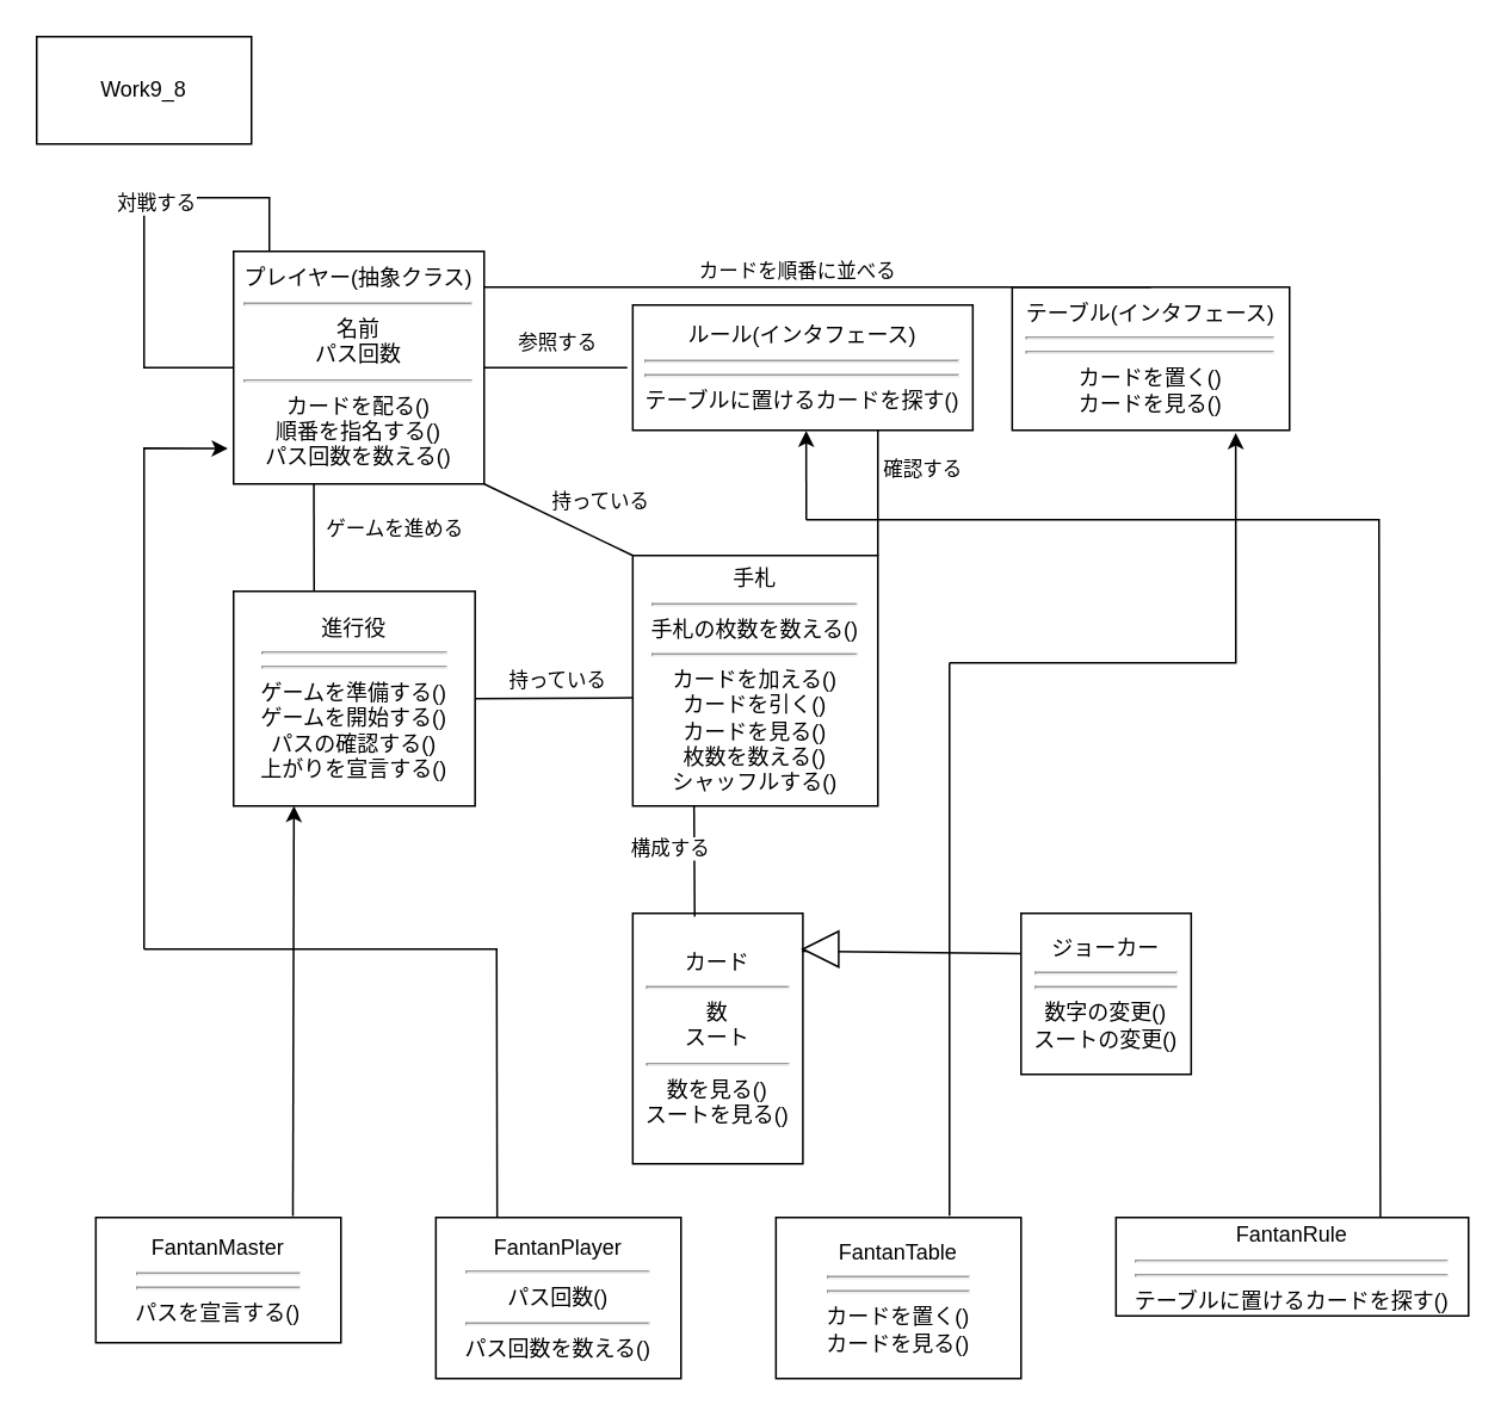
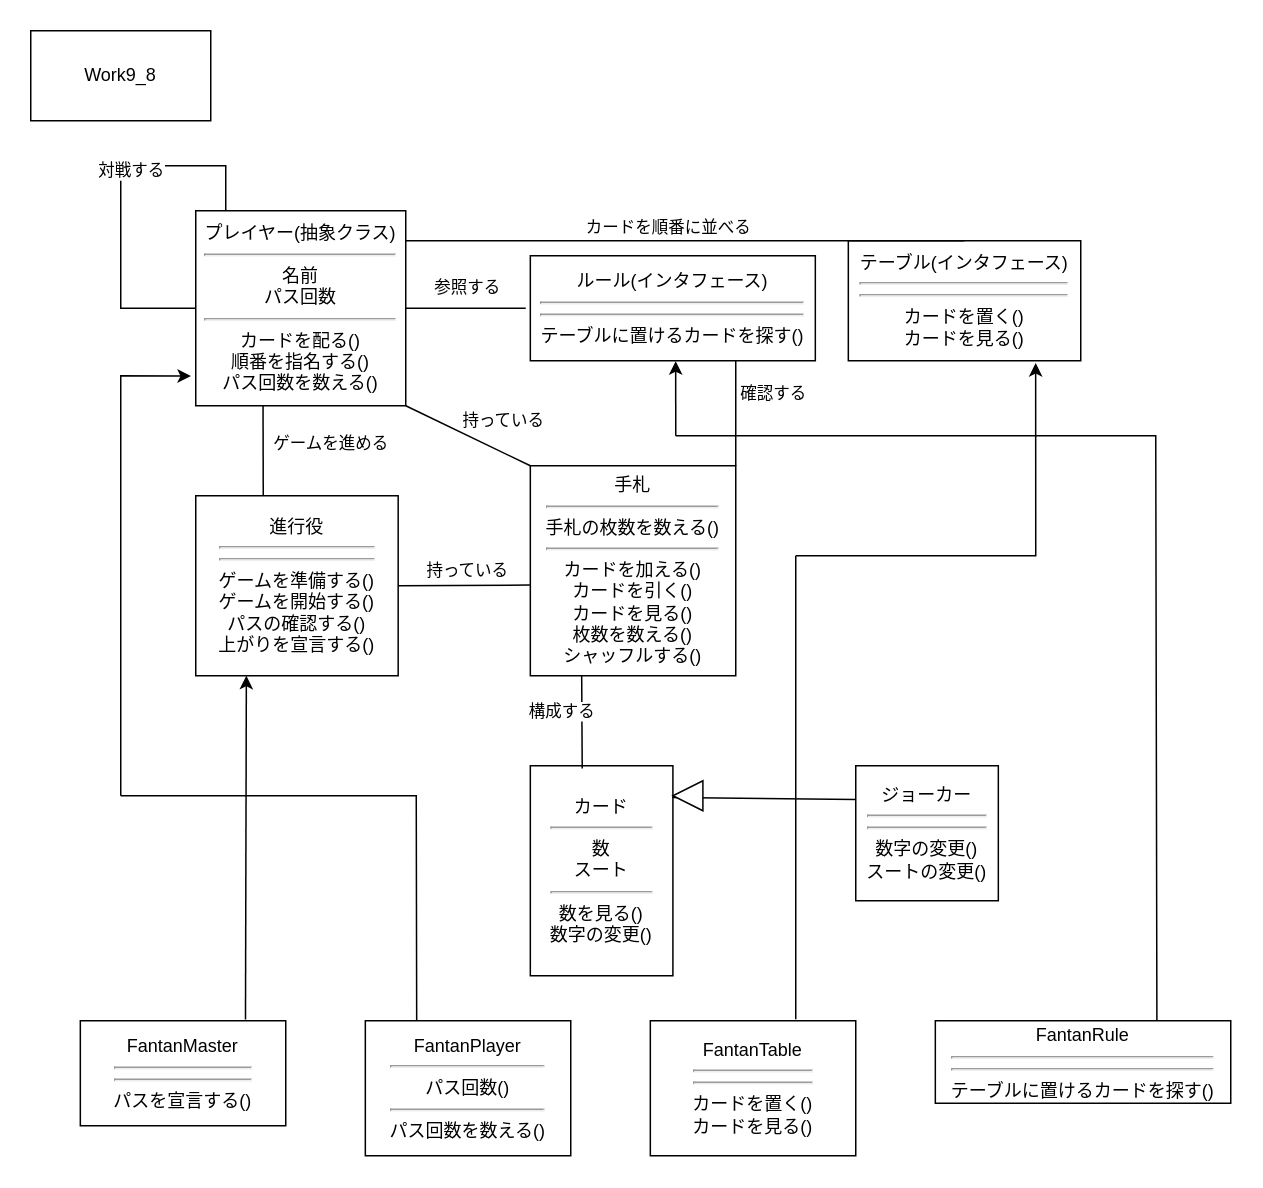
- <mxCell id="7" value="カード&lt;div&gt;&lt;hr&gt;数&lt;/div&gt;&lt;div&gt;スート&lt;br&gt;&lt;hr&gt;&lt;div&gt;数を見る()&lt;/div&gt;&lt;div&gt;スートを見る()&lt;/div&gt;&lt;/div&gt;" style="rounded=0;whiteSpace=wrap;html=1;" vertex="1" parent="1"><mxGeometry x="353.05" y="510" width="95.05" height="140" as="geometry" /></mxCell>
+ <mxCell id="7" value="カード&lt;div&gt;&lt;hr&gt;数&lt;/div&gt;&lt;div&gt;スート&lt;br&gt;&lt;hr&gt;&lt;div&gt;数を見る()&lt;/div&gt;&lt;div&gt;数字の変更()&lt;/div&gt;&lt;/div&gt;" style="rounded=0;whiteSpace=wrap;html=1;" vertex="1" parent="1"><mxGeometry x="353.05" y="510" width="95.05" height="140" as="geometry" /></mxCell>
